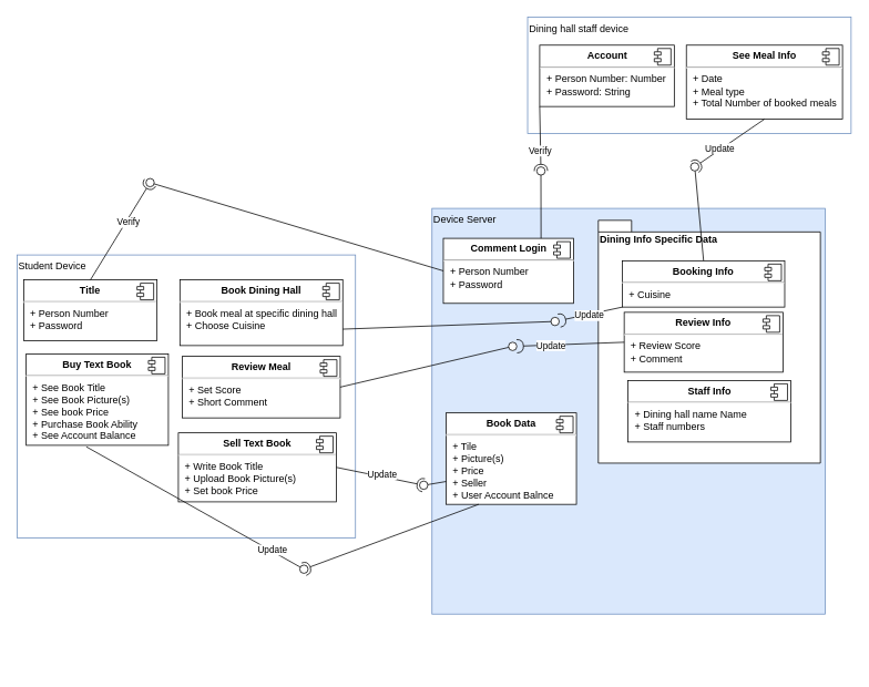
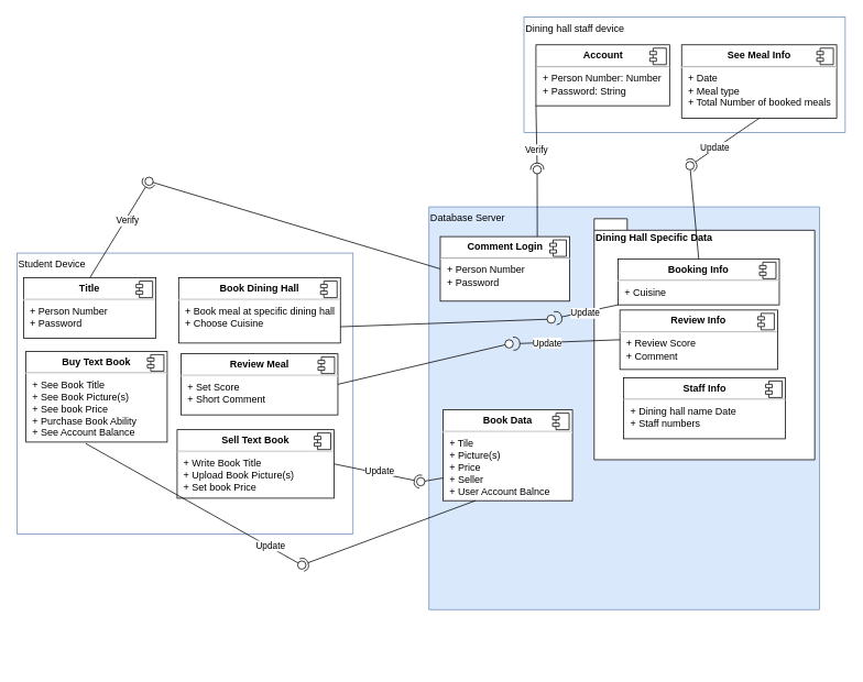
- <mxCell id="3" value="Device Server" style="rounded=0;whiteSpace=wrap;html=1;verticalAlign=top;align=left;container=1;fillColor=#dae8fc;strokeColor=#6c8ebf;" parent="2" vertex="1"><mxGeometry x="-10" y="-66" width="473" height="488" as="geometry" /></mxCell>
+ <mxCell id="3" value="Database Server" style="rounded=0;whiteSpace=wrap;html=1;verticalAlign=top;align=left;container=1;fillColor=#dae8fc;strokeColor=#6c8ebf;" parent="2" vertex="1"><mxGeometry x="-10" y="-66" width="473" height="488" as="geometry" /></mxCell>
- <mxCell id="6" value="Dining Info Specific Data" style="shape=folder;fontStyle=1;spacingTop=10;tabWidth=40;tabHeight=14;tabPosition=left;html=1;align=left;verticalAlign=top;" parent="3" vertex="1"><mxGeometry x="200" y="14.33" width="267.05" height="292.07" as="geometry" /></mxCell>
+ <mxCell id="6" value="Dining Hall Specific Data" style="shape=folder;fontStyle=1;spacingTop=10;tabWidth=40;tabHeight=14;tabPosition=left;html=1;align=left;verticalAlign=top;" parent="3" vertex="1"><mxGeometry x="200" y="14.33" width="267.05" height="292.07" as="geometry" /></mxCell>
- <mxCell id="9" value="&lt;p style=&quot;margin: 0px ; margin-top: 6px ; text-align: center&quot;&gt;&lt;b&gt;Staff Info&lt;/b&gt;&lt;/p&gt;&lt;hr&gt;&lt;p style=&quot;margin: 0px ; margin-left: 8px&quot;&gt;+ Dining hall name Name&lt;br&gt;+ Staff numbers&amp;nbsp;&lt;/p&gt;" style="align=left;overflow=fill;html=1;dropTarget=0;" parent="3" vertex="1"><mxGeometry x="235.53" y="207" width="195.98" height="74" as="geometry" /></mxCell>
+ <mxCell id="9" value="&lt;p style=&quot;margin: 0px ; margin-top: 6px ; text-align: center&quot;&gt;&lt;b&gt;Staff Info&lt;/b&gt;&lt;/p&gt;&lt;hr&gt;&lt;p style=&quot;margin: 0px ; margin-left: 8px&quot;&gt;+ Dining hall name Date&lt;br&gt;+ Staff numbers&amp;nbsp;&lt;/p&gt;" style="align=left;overflow=fill;html=1;dropTarget=0;" parent="3" vertex="1"><mxGeometry x="235.53" y="207" width="195.98" height="74" as="geometry" /></mxCell>
